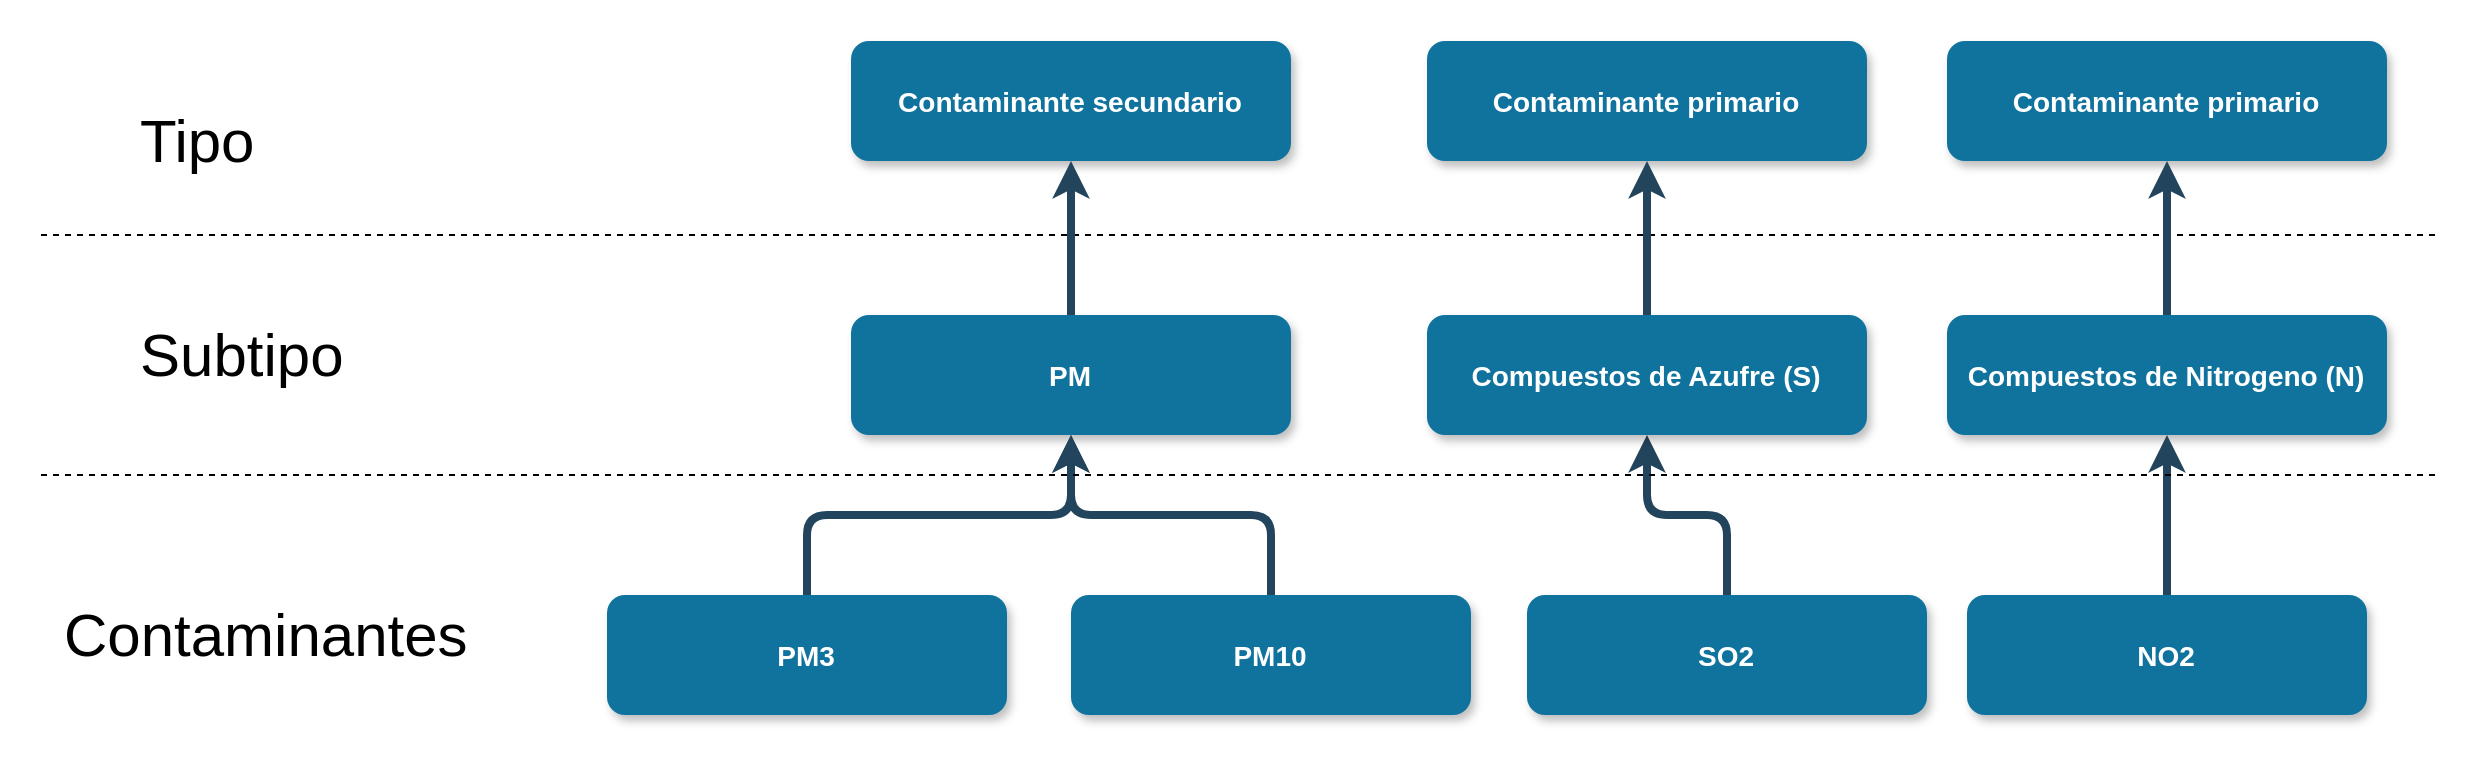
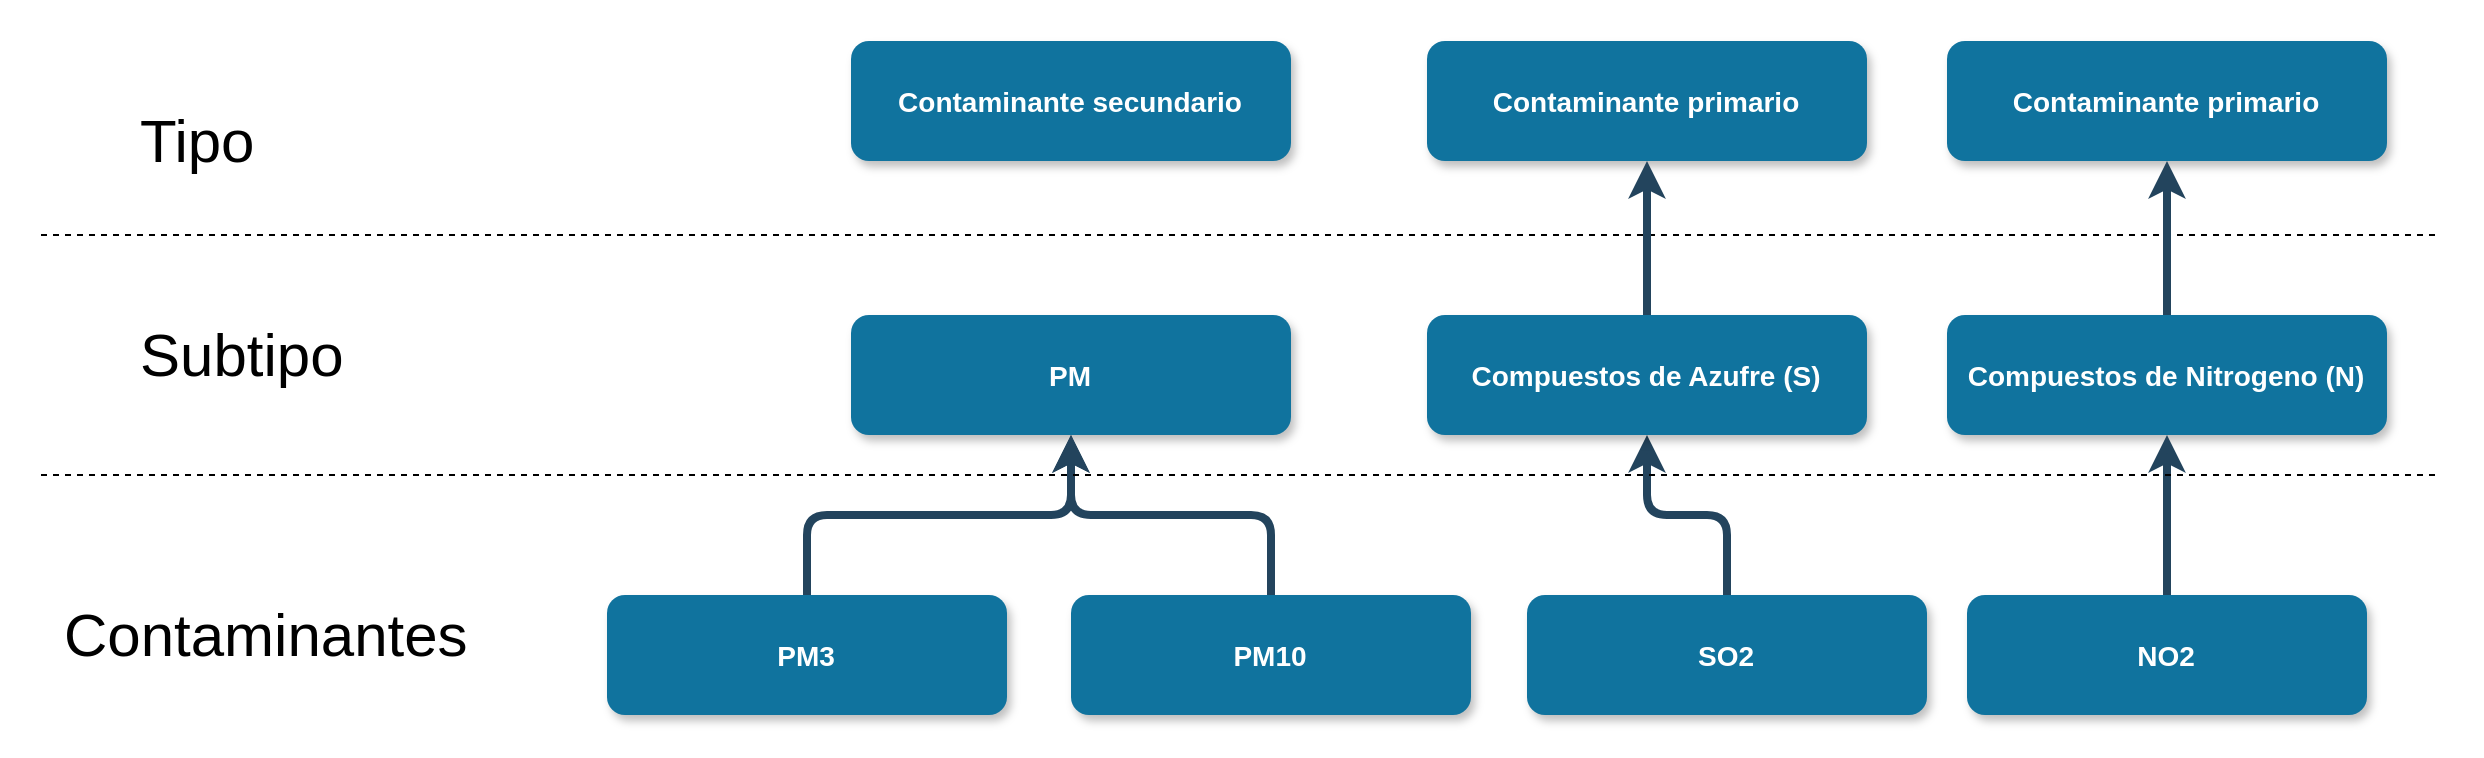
- <mxCell id="21" value="" style="edgeStyle=elbowEdgeStyle;elbow=vertical;strokeWidth=4;endArrow=none;endFill=0;fontStyle=1;strokeColor=#23445D;startArrow=classic;startFill=1;exitX=0.5;exitY=1;exitDx=0;exitDy=0;entryX=0.5;entryY=0;entryDx=0;entryDy=0;" parent="1" source="18" target="2" edge="1"><mxGeometry x="-65" y="380" width="100" height="100" as="geometry"><mxPoint x="545" y="227" as="sourcePoint" /><mxPoint x="413" y="307" as="targetPoint" /></mxGeometry></mxCell>
